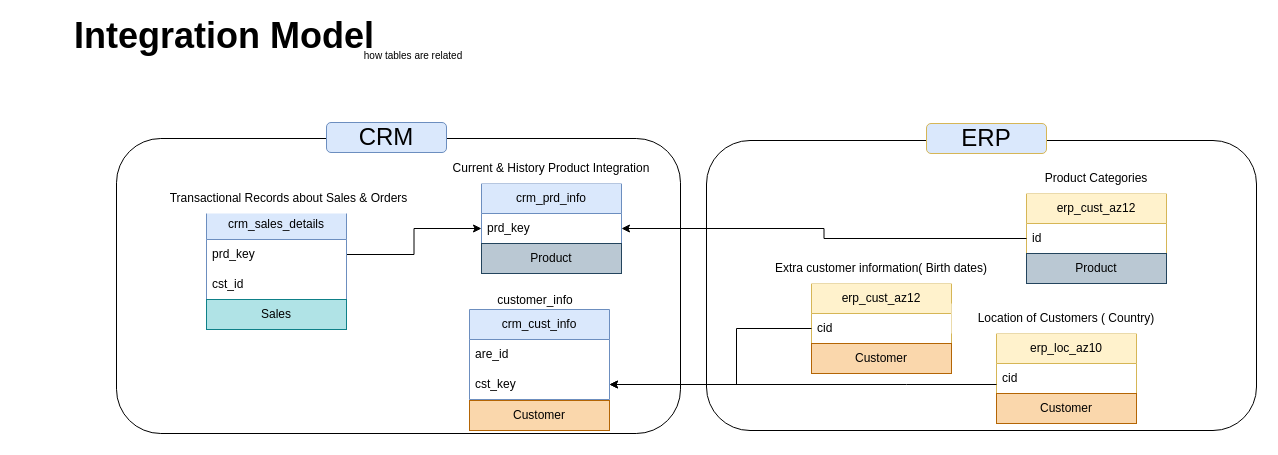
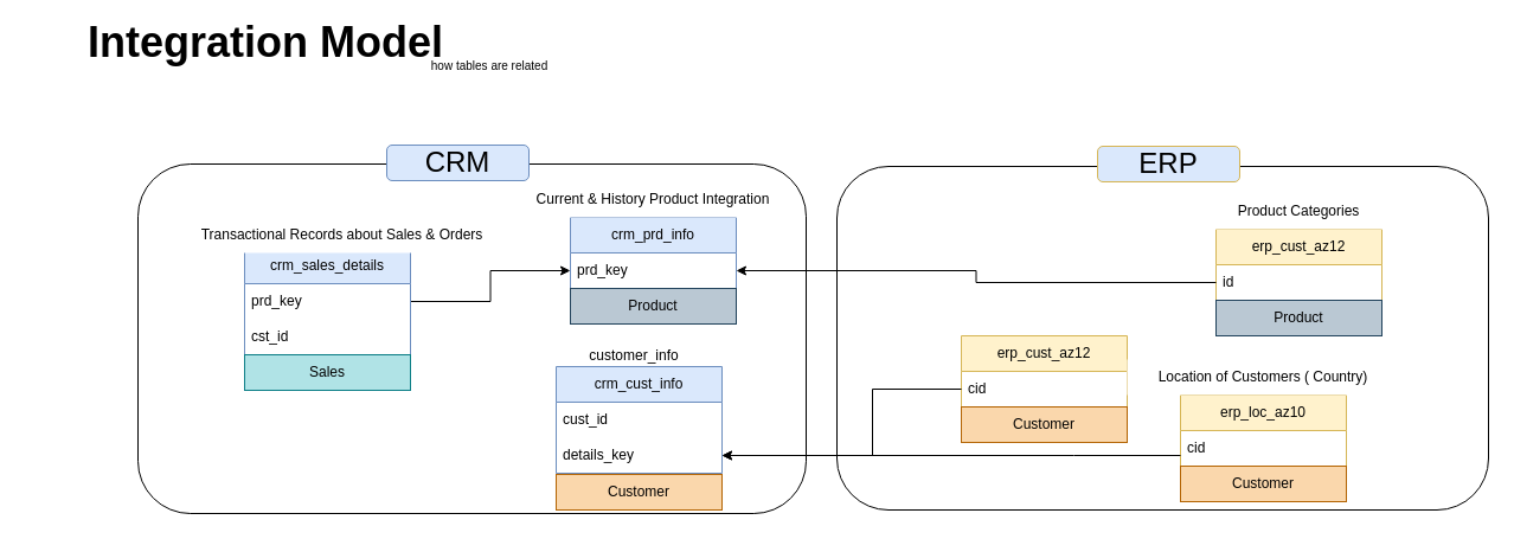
- <mxCell id="22" value="Extra customer information( Birth dates)" style="text;html=1;align=center;verticalAlign=middle;whiteSpace=wrap;rounded=0;strokeColor=none;fillColor=default;" vertex="1" parent="19"><mxGeometry width="230" height="30" as="geometry" /></mxCell>
- <mxCell id="12" value="are_id" style="text;strokeColor=none;fillColor=none;align=left;verticalAlign=middle;spacingLeft=4;spacingRight=4;overflow=hidden;points=[[0,0.5],[1,0.5]];portConstraint=eastwest;rotatable=0;whiteSpace=wrap;html=1;" vertex="1" parent="11"><mxGeometry y="30" width="140" height="30" as="geometry" /></mxCell>
+ <mxCell id="12" value="cust_id" style="text;strokeColor=none;fillColor=none;align=left;verticalAlign=middle;spacingLeft=4;spacingRight=4;overflow=hidden;points=[[0,0.5],[1,0.5]];portConstraint=eastwest;rotatable=0;whiteSpace=wrap;html=1;" vertex="1" parent="11"><mxGeometry y="30" width="140" height="30" as="geometry" /></mxCell>
- <mxCell id="13" value="cst_key" style="text;strokeColor=none;fillColor=none;align=left;verticalAlign=middle;spacingLeft=4;spacingRight=4;overflow=hidden;points=[[0,0.5],[1,0.5]];portConstraint=eastwest;rotatable=0;whiteSpace=wrap;html=1;" vertex="1" parent="11"><mxGeometry y="60" width="140" height="30" as="geometry" /></mxCell>
+ <mxCell id="13" value="details_key" style="text;strokeColor=none;fillColor=none;align=left;verticalAlign=middle;spacingLeft=4;spacingRight=4;overflow=hidden;points=[[0,0.5],[1,0.5]];portConstraint=eastwest;rotatable=0;whiteSpace=wrap;html=1;" vertex="1" parent="11"><mxGeometry y="60" width="140" height="30" as="geometry" /></mxCell>
